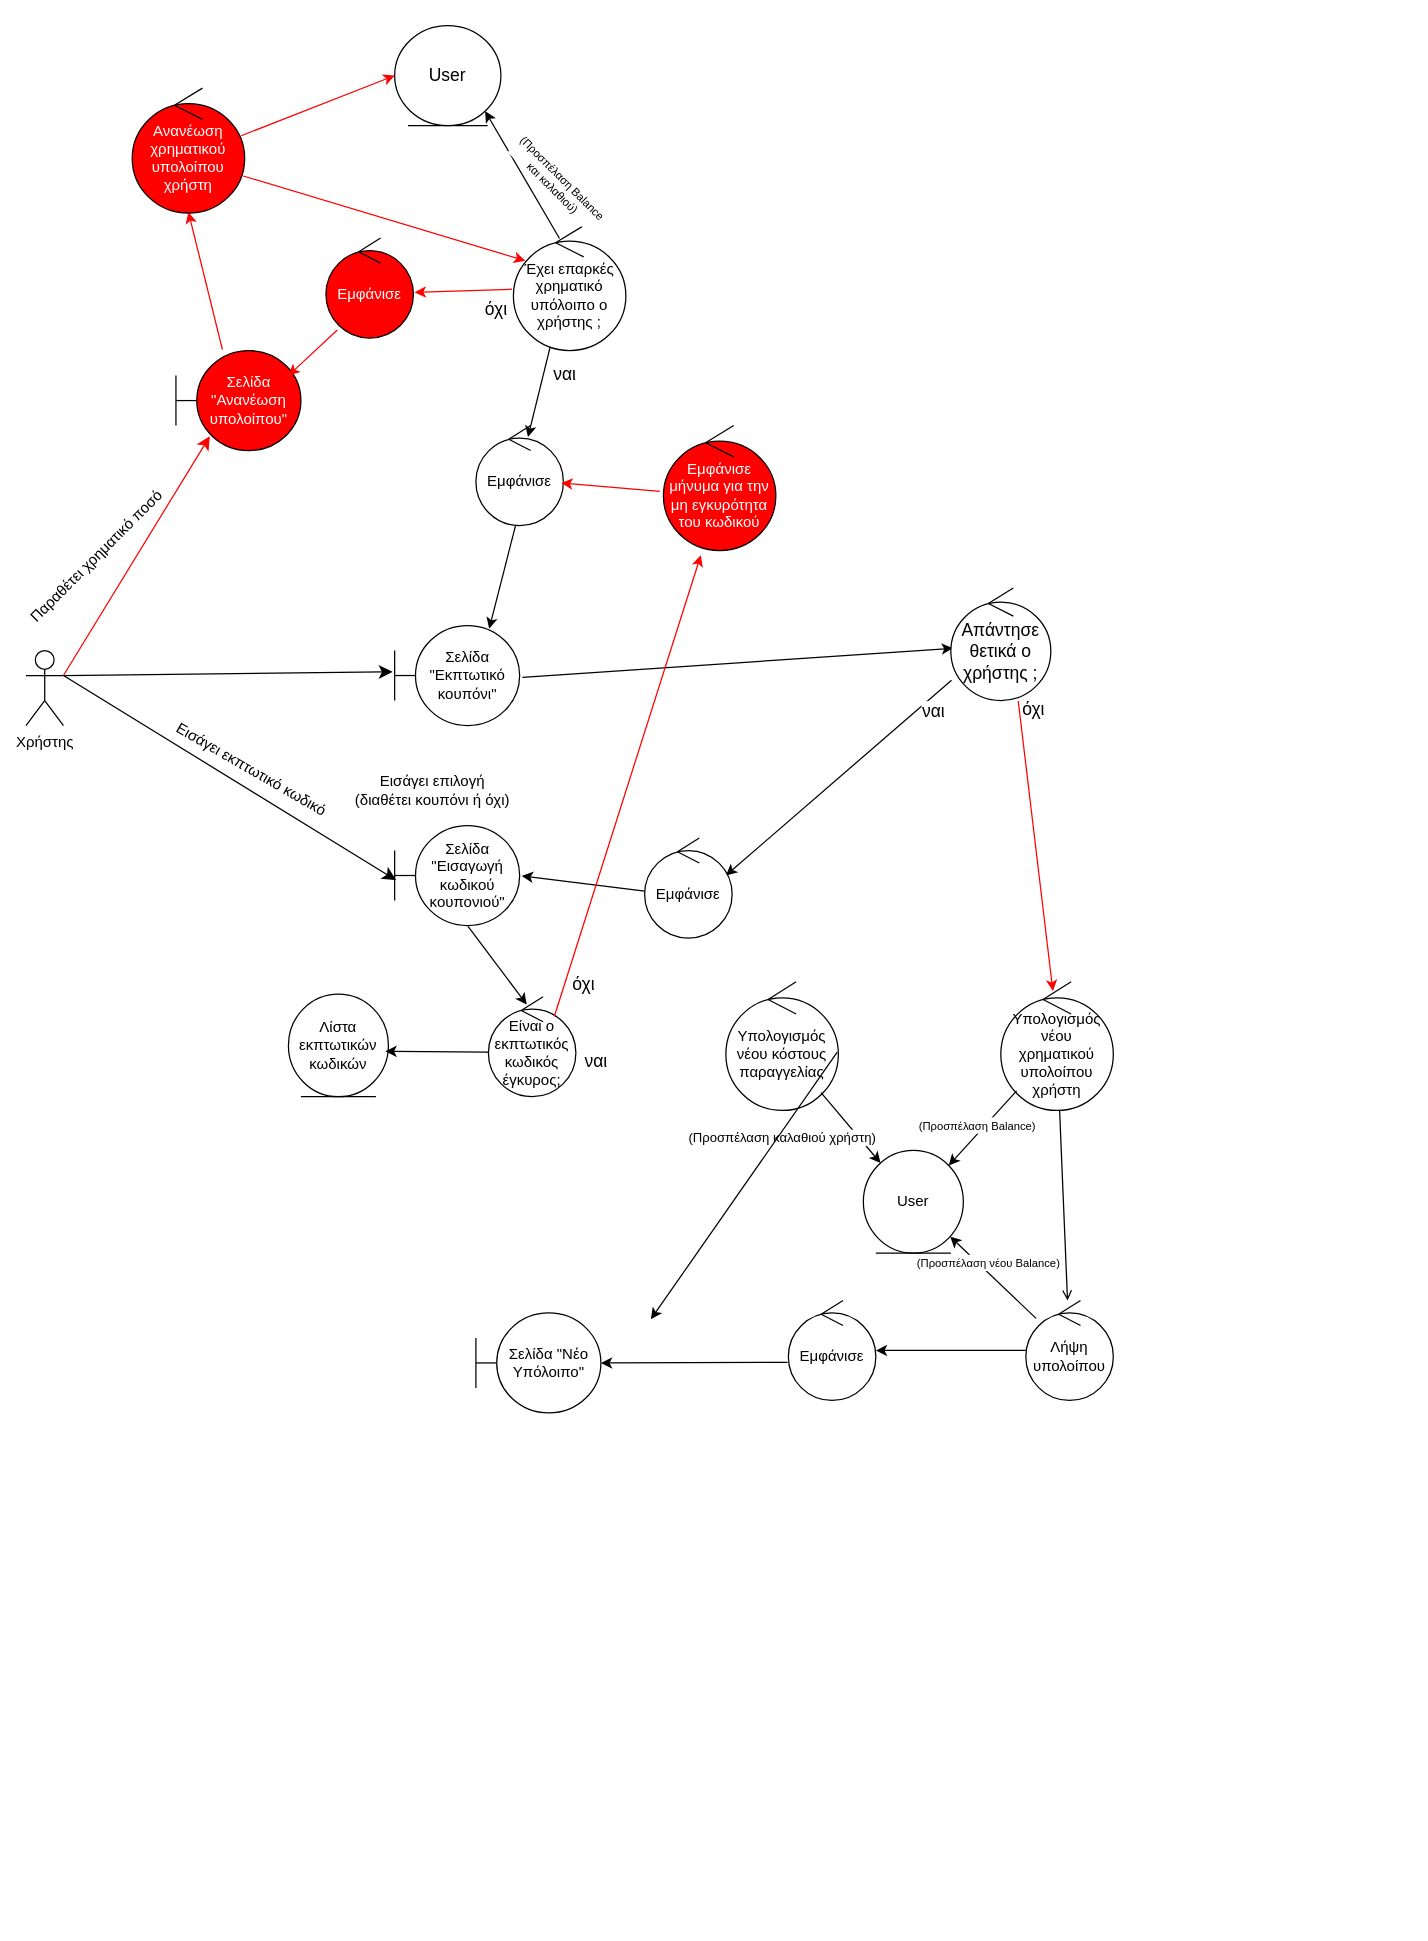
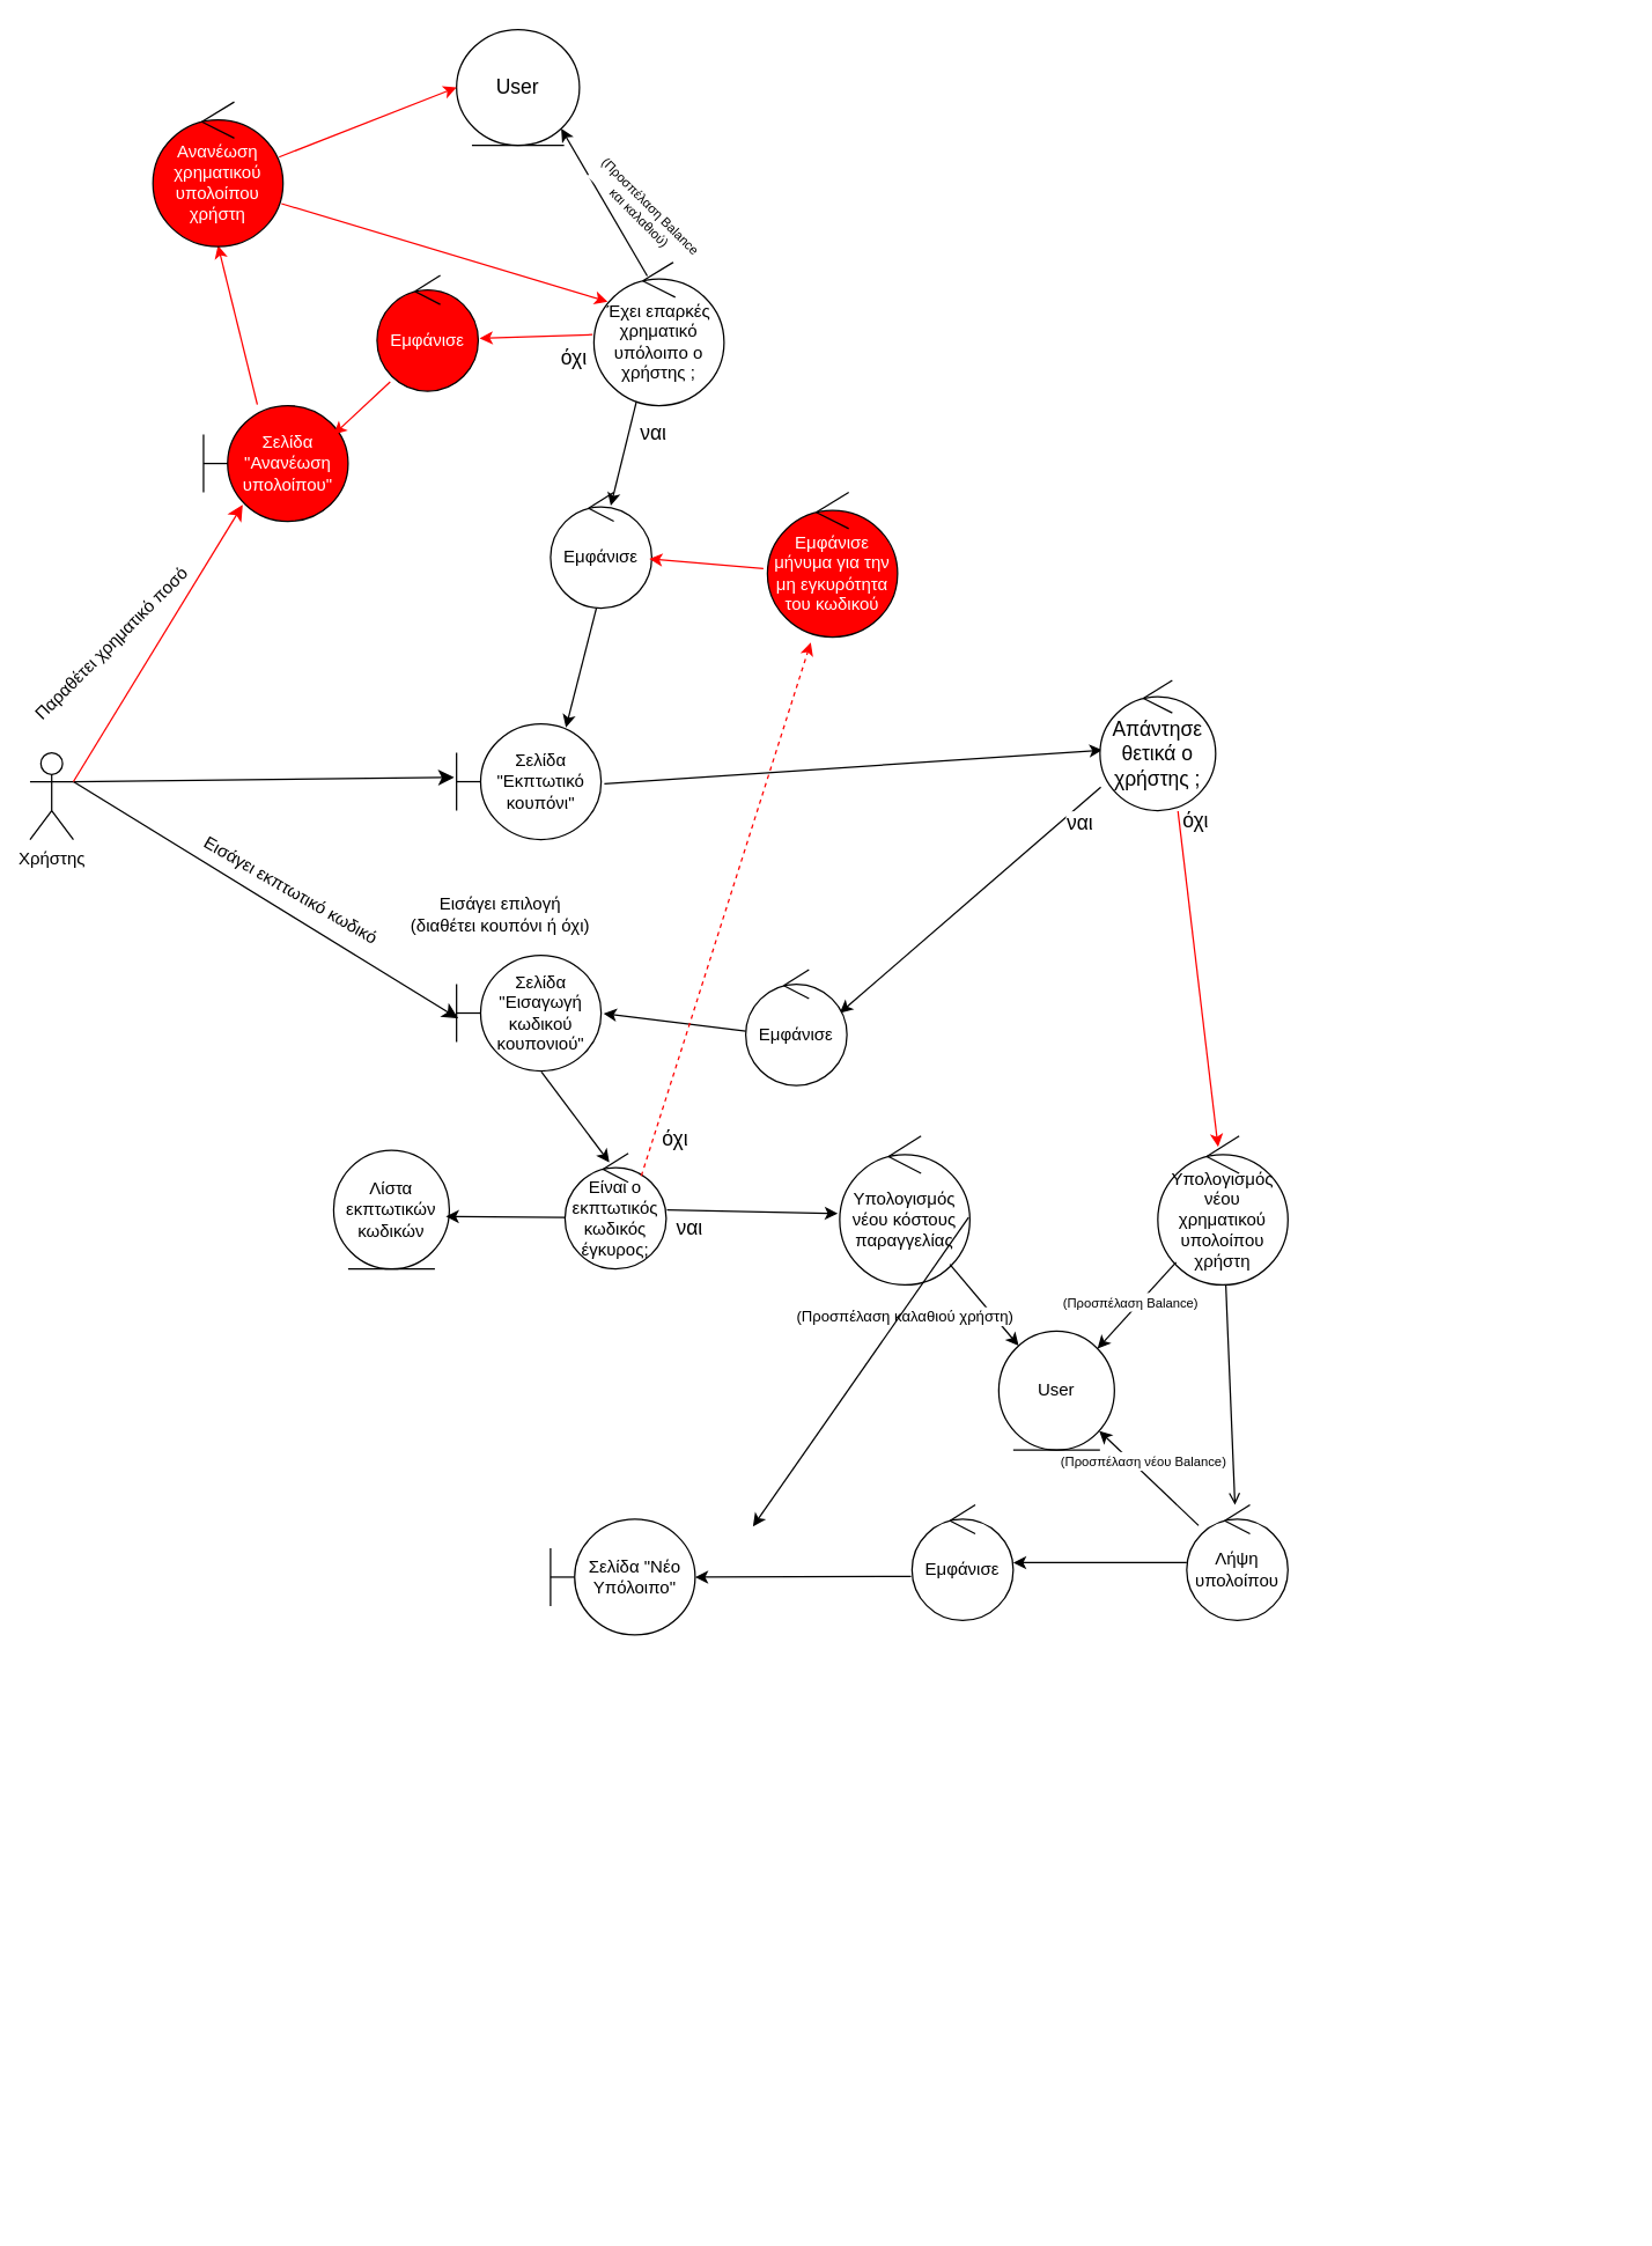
- <mxCell id="52" value="" style="edgeStyle=none;rounded=0;orthogonalLoop=1;jettySize=auto;html=1;strokeColor=#FF0000;fontColor=#000000;exitX=0.754;exitY=0.195;exitDx=0;exitDy=0;exitPerimeter=0;entryX=0.333;entryY=1.037;entryDx=0;entryDy=0;entryPerimeter=0;" parent="1" source="21" target="54" edge="1"><mxGeometry relative="1" as="geometry"><mxPoint x="486" y="750" as="sourcePoint" /><mxPoint x="530" y="410" as="targetPoint" /></mxGeometry></mxCell>
+ <mxCell id="52" value="" style="edgeStyle=none;rounded=0;orthogonalLoop=1;jettySize=auto;html=1;strokeColor=#FF0000;fontColor=#000000;exitX=0.754;exitY=0.195;exitDx=0;exitDy=0;exitPerimeter=0;entryX=0.333;entryY=1.037;entryDx=0;entryDy=0;entryPerimeter=0;dashed=1;" parent="1" source="21" target="54" edge="1"><mxGeometry relative="1" as="geometry"><mxPoint x="486" y="750" as="sourcePoint" /><mxPoint x="530" y="410" as="targetPoint" /></mxGeometry></mxCell>
+ <mxCell id="22" value="" style="edgeStyle=none;rounded=0;orthogonalLoop=1;jettySize=auto;html=1;strokeColor=#000000;fontColor=#000000;exitX=1.007;exitY=0.489;exitDx=0;exitDy=0;exitPerimeter=0;entryX=-0.015;entryY=0.521;entryDx=0;entryDy=0;entryPerimeter=0;" parent="1" source="21" target="25" edge="1"><mxGeometry relative="1" as="geometry"><mxPoint x="480" y="840" as="sourcePoint" /><mxPoint x="550" y="836" as="targetPoint" /></mxGeometry></mxCell>
